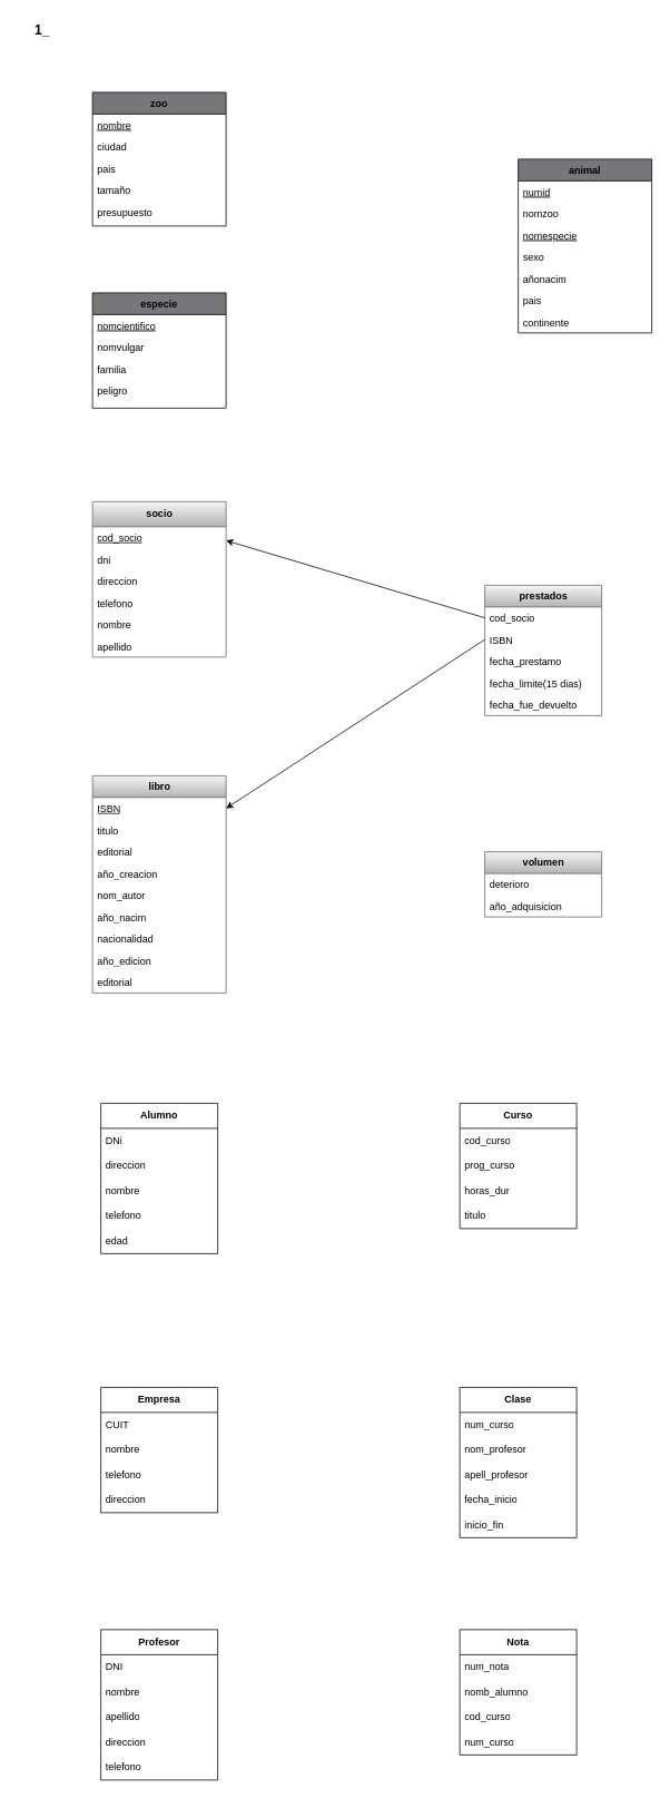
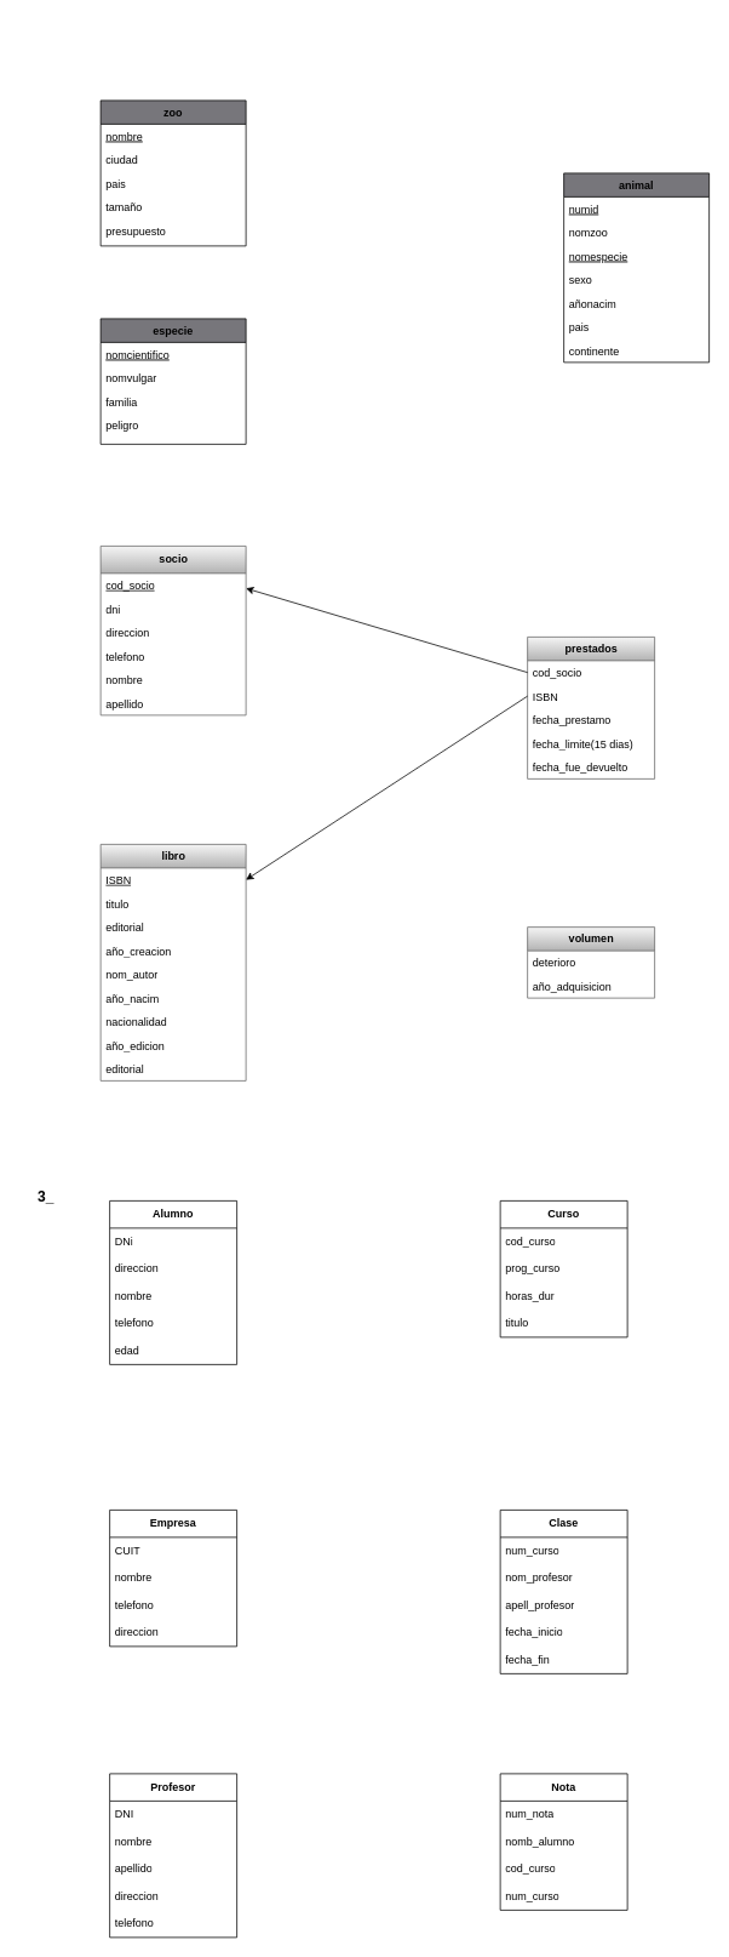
- <mxCell id="22" value="1_" style="text;html=1;align=center;verticalAlign=middle;whiteSpace=wrap;rounded=0;fontSize=16;fontStyle=1" vertex="1" parent="1"><mxGeometry x="20" y="20" width="60" height="30" as="geometry" /></mxCell>
+ <mxCell id="51" value="3_" style="text;html=1;align=center;verticalAlign=middle;whiteSpace=wrap;rounded=0;fontStyle=1;fontSize=16;" vertex="1" parent="1"><mxGeometry x="20" y="1300" width="60" height="30" as="geometry" /></mxCell>
- <mxCell id="73" value="&lt;div&gt;inicio_fin&lt;/div&gt;" style="text;strokeColor=none;fillColor=none;align=left;verticalAlign=middle;spacingLeft=4;spacingRight=4;overflow=hidden;points=[[0,0.5],[1,0.5]];portConstraint=eastwest;rotatable=0;whiteSpace=wrap;html=1;" vertex="1" parent="68"><mxGeometry y="150" width="140" height="30" as="geometry" /></mxCell>
+ <mxCell id="73" value="&lt;div&gt;fecha_fin&lt;/div&gt;" style="text;strokeColor=none;fillColor=none;align=left;verticalAlign=middle;spacingLeft=4;spacingRight=4;overflow=hidden;points=[[0,0.5],[1,0.5]];portConstraint=eastwest;rotatable=0;whiteSpace=wrap;html=1;" vertex="1" parent="68"><mxGeometry y="150" width="140" height="30" as="geometry" /></mxCell>
